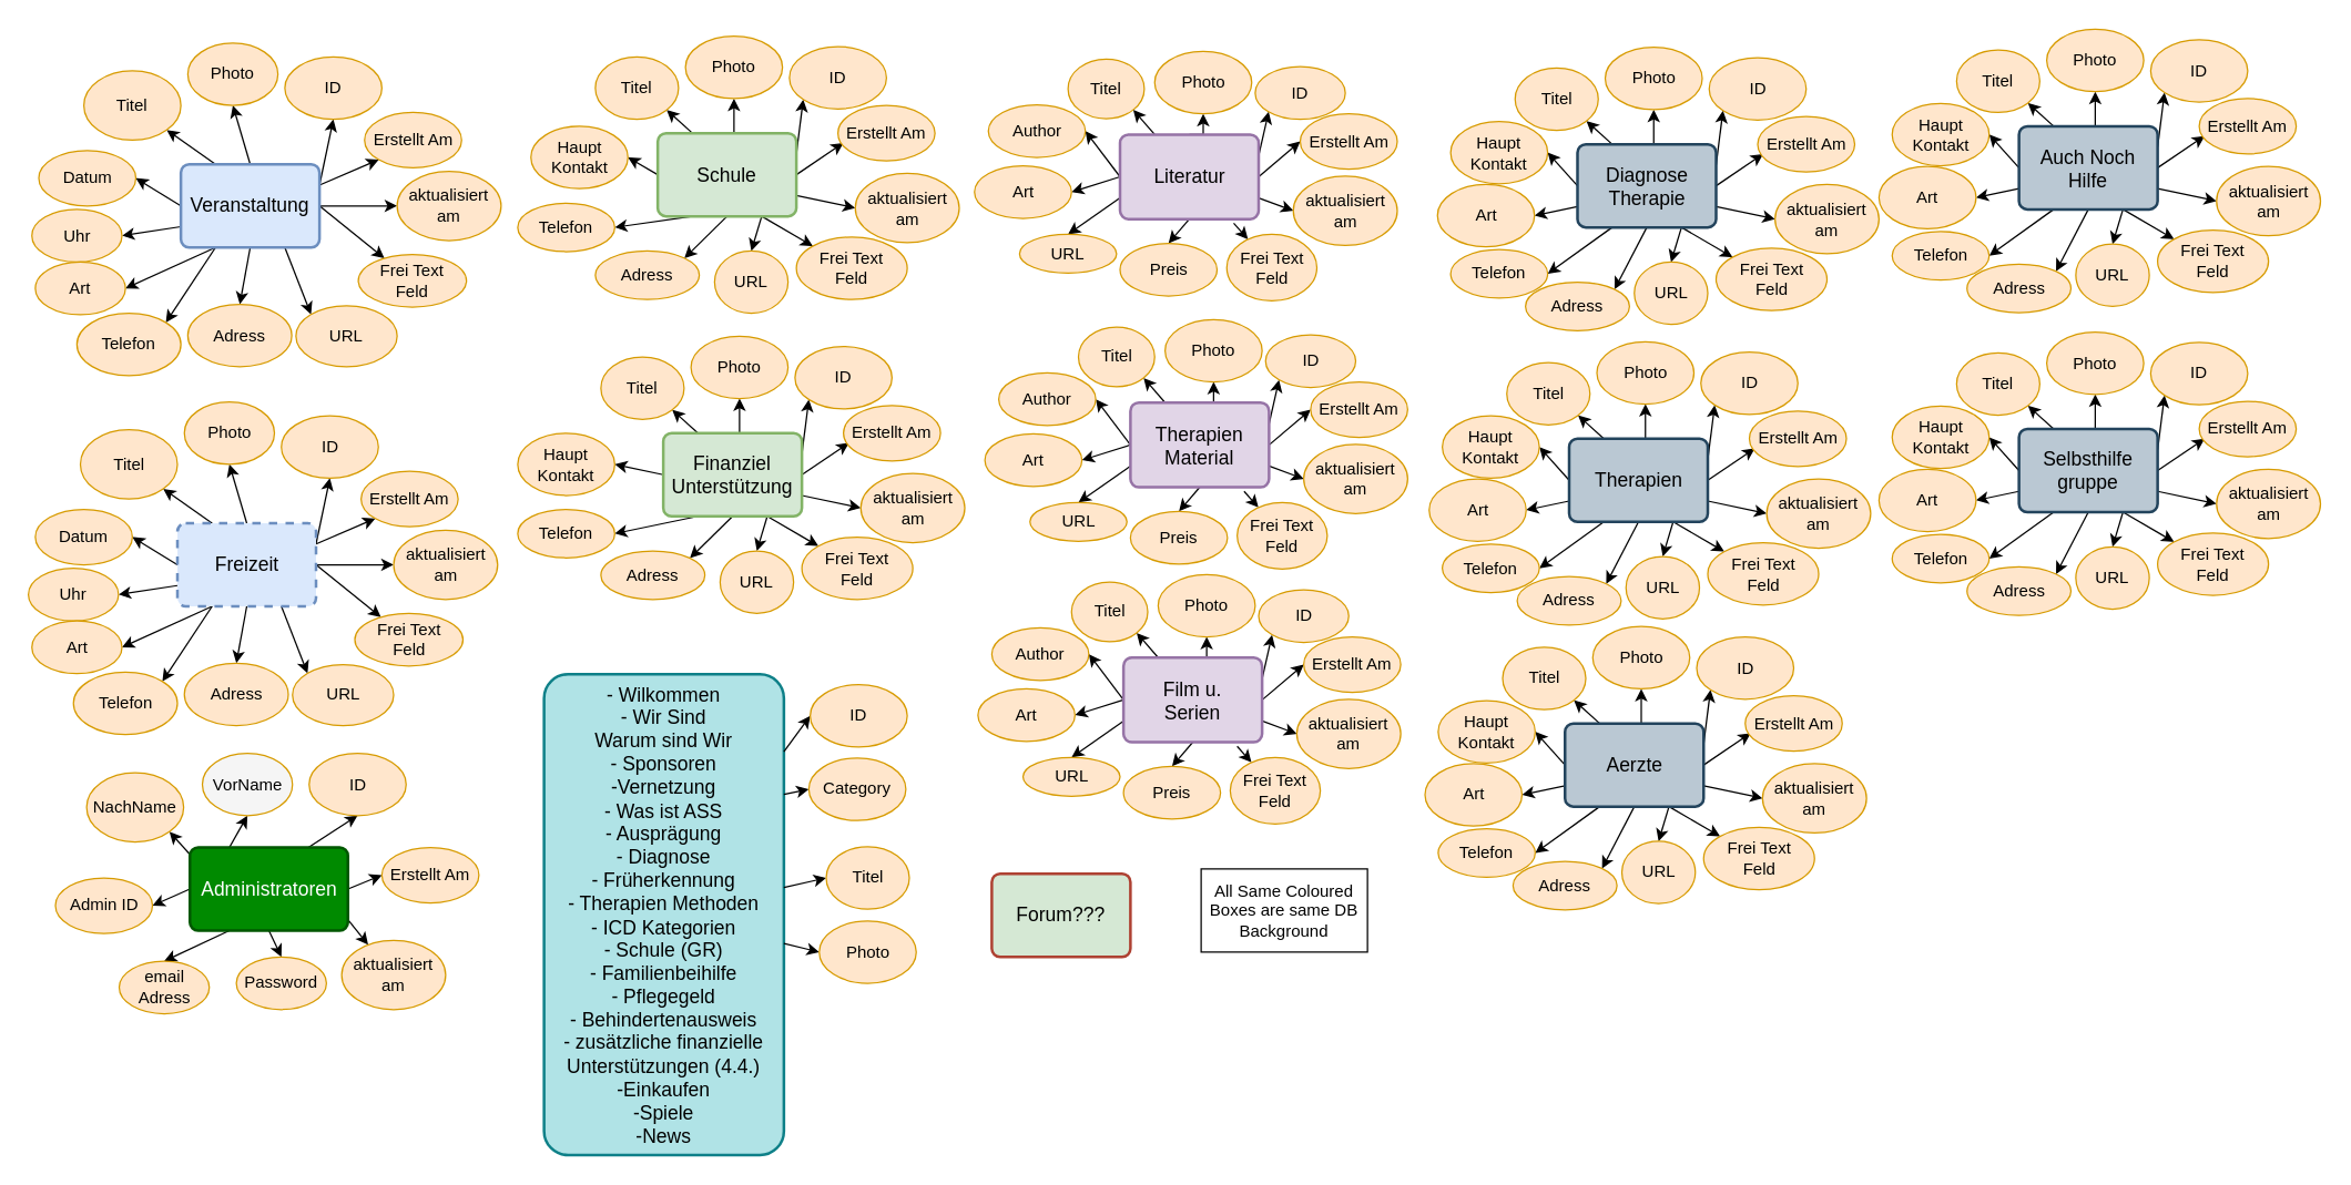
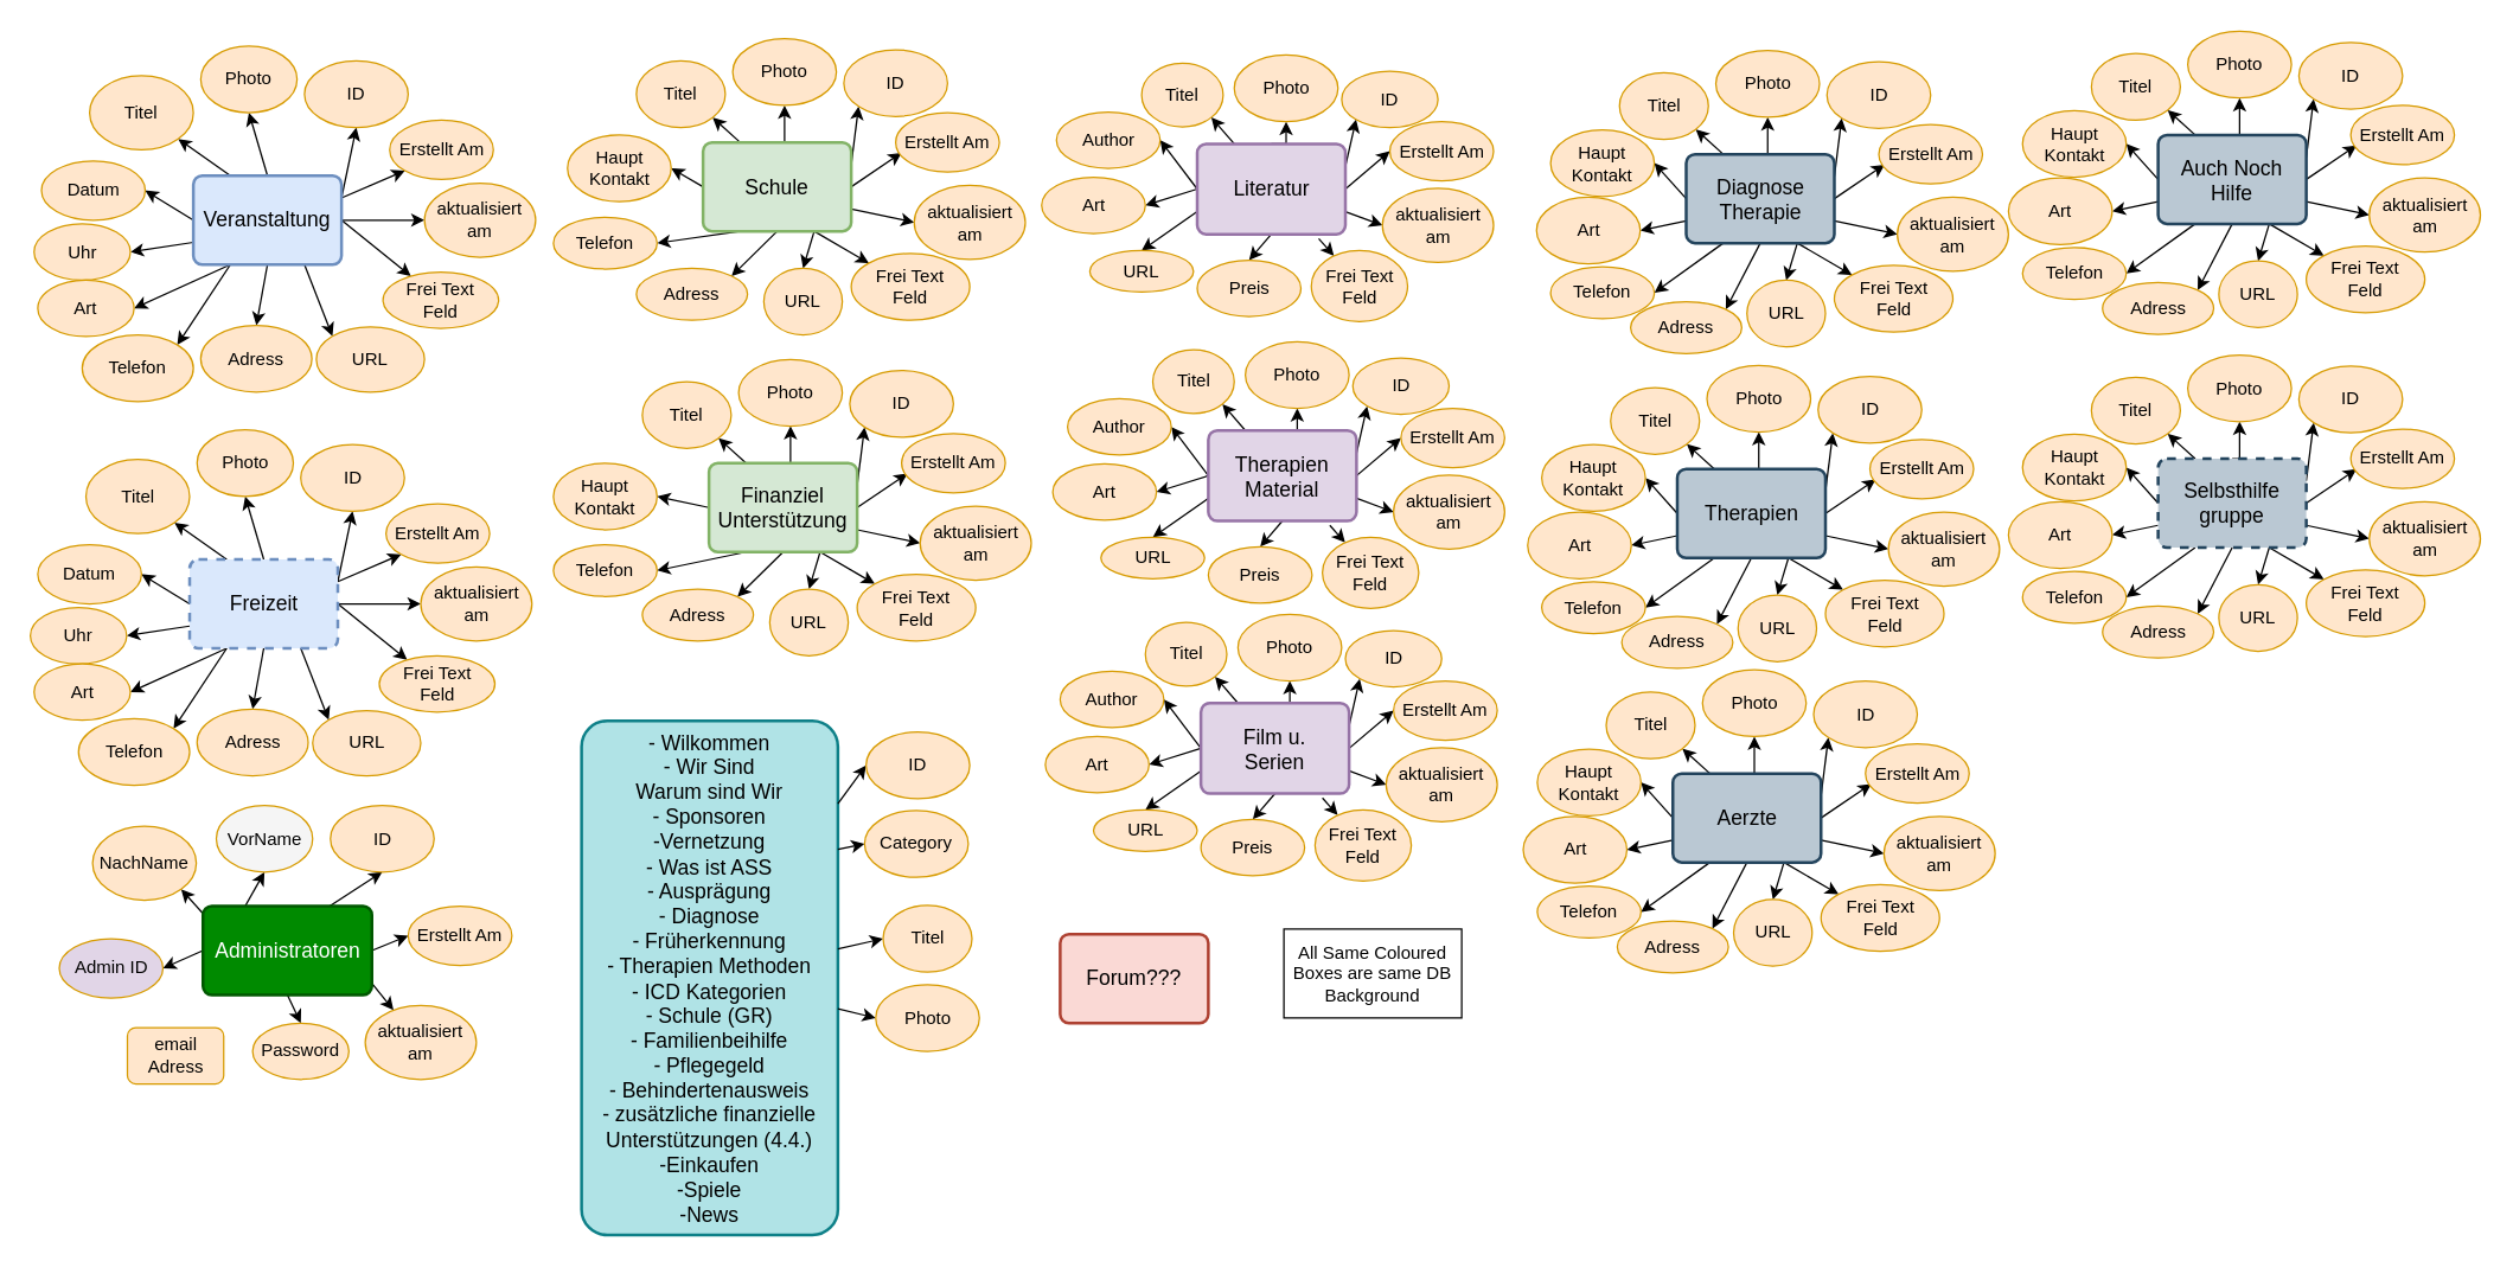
- <mxCell id="277" value="Selbsthilfe gruppe" style="strokeWidth=2;rounded=1;arcSize=10;whiteSpace=wrap;html=1;align=center;fontSize=14;fillColor=#bac8d3;strokeColor=#23445d;" vertex="1" parent="1"><mxGeometry x="1456" y="309" width="100" height="60" as="geometry" /></mxCell>
+ <mxCell id="277" value="Selbsthilfe gruppe" style="strokeWidth=2;rounded=1;arcSize=10;whiteSpace=wrap;html=1;align=center;fontSize=14;fillColor=#bac8d3;strokeColor=#23445d;dashed=1;" vertex="1" parent="1"><mxGeometry x="1456" y="309" width="100" height="60" as="geometry" /></mxCell>
- <mxCell id="169" value="Admin ID" style="ellipse;whiteSpace=wrap;html=1;fillColor=#ffe6cc;strokeColor=#d79b00;" vertex="1" parent="1"><mxGeometry x="39.5" y="633" width="70" height="40" as="geometry" /></mxCell>
+ <mxCell id="169" value="Admin ID" style="ellipse;whiteSpace=wrap;html=1;fillColor=#e1d5e7;strokeColor=#d79b00;" vertex="1" parent="1"><mxGeometry x="39.5" y="633" width="70" height="40" as="geometry" /></mxCell>
- <mxCell id="298" value="Forum???" style="strokeWidth=2;rounded=1;arcSize=10;whiteSpace=wrap;html=1;align=center;fontSize=14;fillColor=#d5e8d4;strokeColor=#ae4132;" vertex="1" parent="1"><mxGeometry x="715" y="630" width="100" height="60" as="geometry" /></mxCell>
+ <mxCell id="298" value="Forum???" style="strokeWidth=2;rounded=1;arcSize=10;whiteSpace=wrap;html=1;align=center;fontSize=14;fillColor=#fad9d5;strokeColor=#ae4132;" vertex="1" parent="1"><mxGeometry x="715" y="630" width="100" height="60" as="geometry" /></mxCell>
- <mxCell id="161" style="edgeStyle=none;rounded=0;orthogonalLoop=1;jettySize=auto;html=1;exitX=0.25;exitY=1;exitDx=0;exitDy=0;entryX=0.5;entryY=0;entryDx=0;entryDy=0;" edge="1" parent="1" source="165" target="170"><mxGeometry relative="1" as="geometry" /></mxCell>
- <mxCell id="170" value="&lt;div&gt;email&lt;/div&gt;&lt;div&gt;Adress&lt;br&gt;&lt;/div&gt;" style="ellipse;whiteSpace=wrap;html=1;fillColor=#ffe6cc;strokeColor=#d79b00;" vertex="1" parent="1"><mxGeometry x="85.5" y="693" width="65" height="38" as="geometry" /></mxCell>
+ <mxCell id="170" value="&lt;div&gt;email&lt;/div&gt;&lt;div&gt;Adress&lt;br&gt;&lt;/div&gt;" style="whiteSpace=wrap;html=1;fillColor=#ffe6cc;strokeColor=#d79b00;rounded=1;" vertex="1" parent="1"><mxGeometry x="85.5" y="693" width="65" height="38" as="geometry" /></mxCell>
